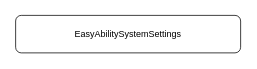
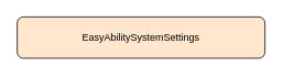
- <mxCell id="2" value="EasyAbilitySystemSettings" style="rounded=1;whiteSpace=wrap;html=1;" vertex="1" parent="1"><mxGeometry x="20" y="20" width="300" height="50" as="geometry" /></mxCell>
+ <mxCell id="2" value="EasyAbilitySystemSettings" style="rounded=1;whiteSpace=wrap;html=1;fillColor=#ffe6cc;" vertex="1" parent="1"><mxGeometry x="20" y="20" width="300" height="50" as="geometry" /></mxCell>
